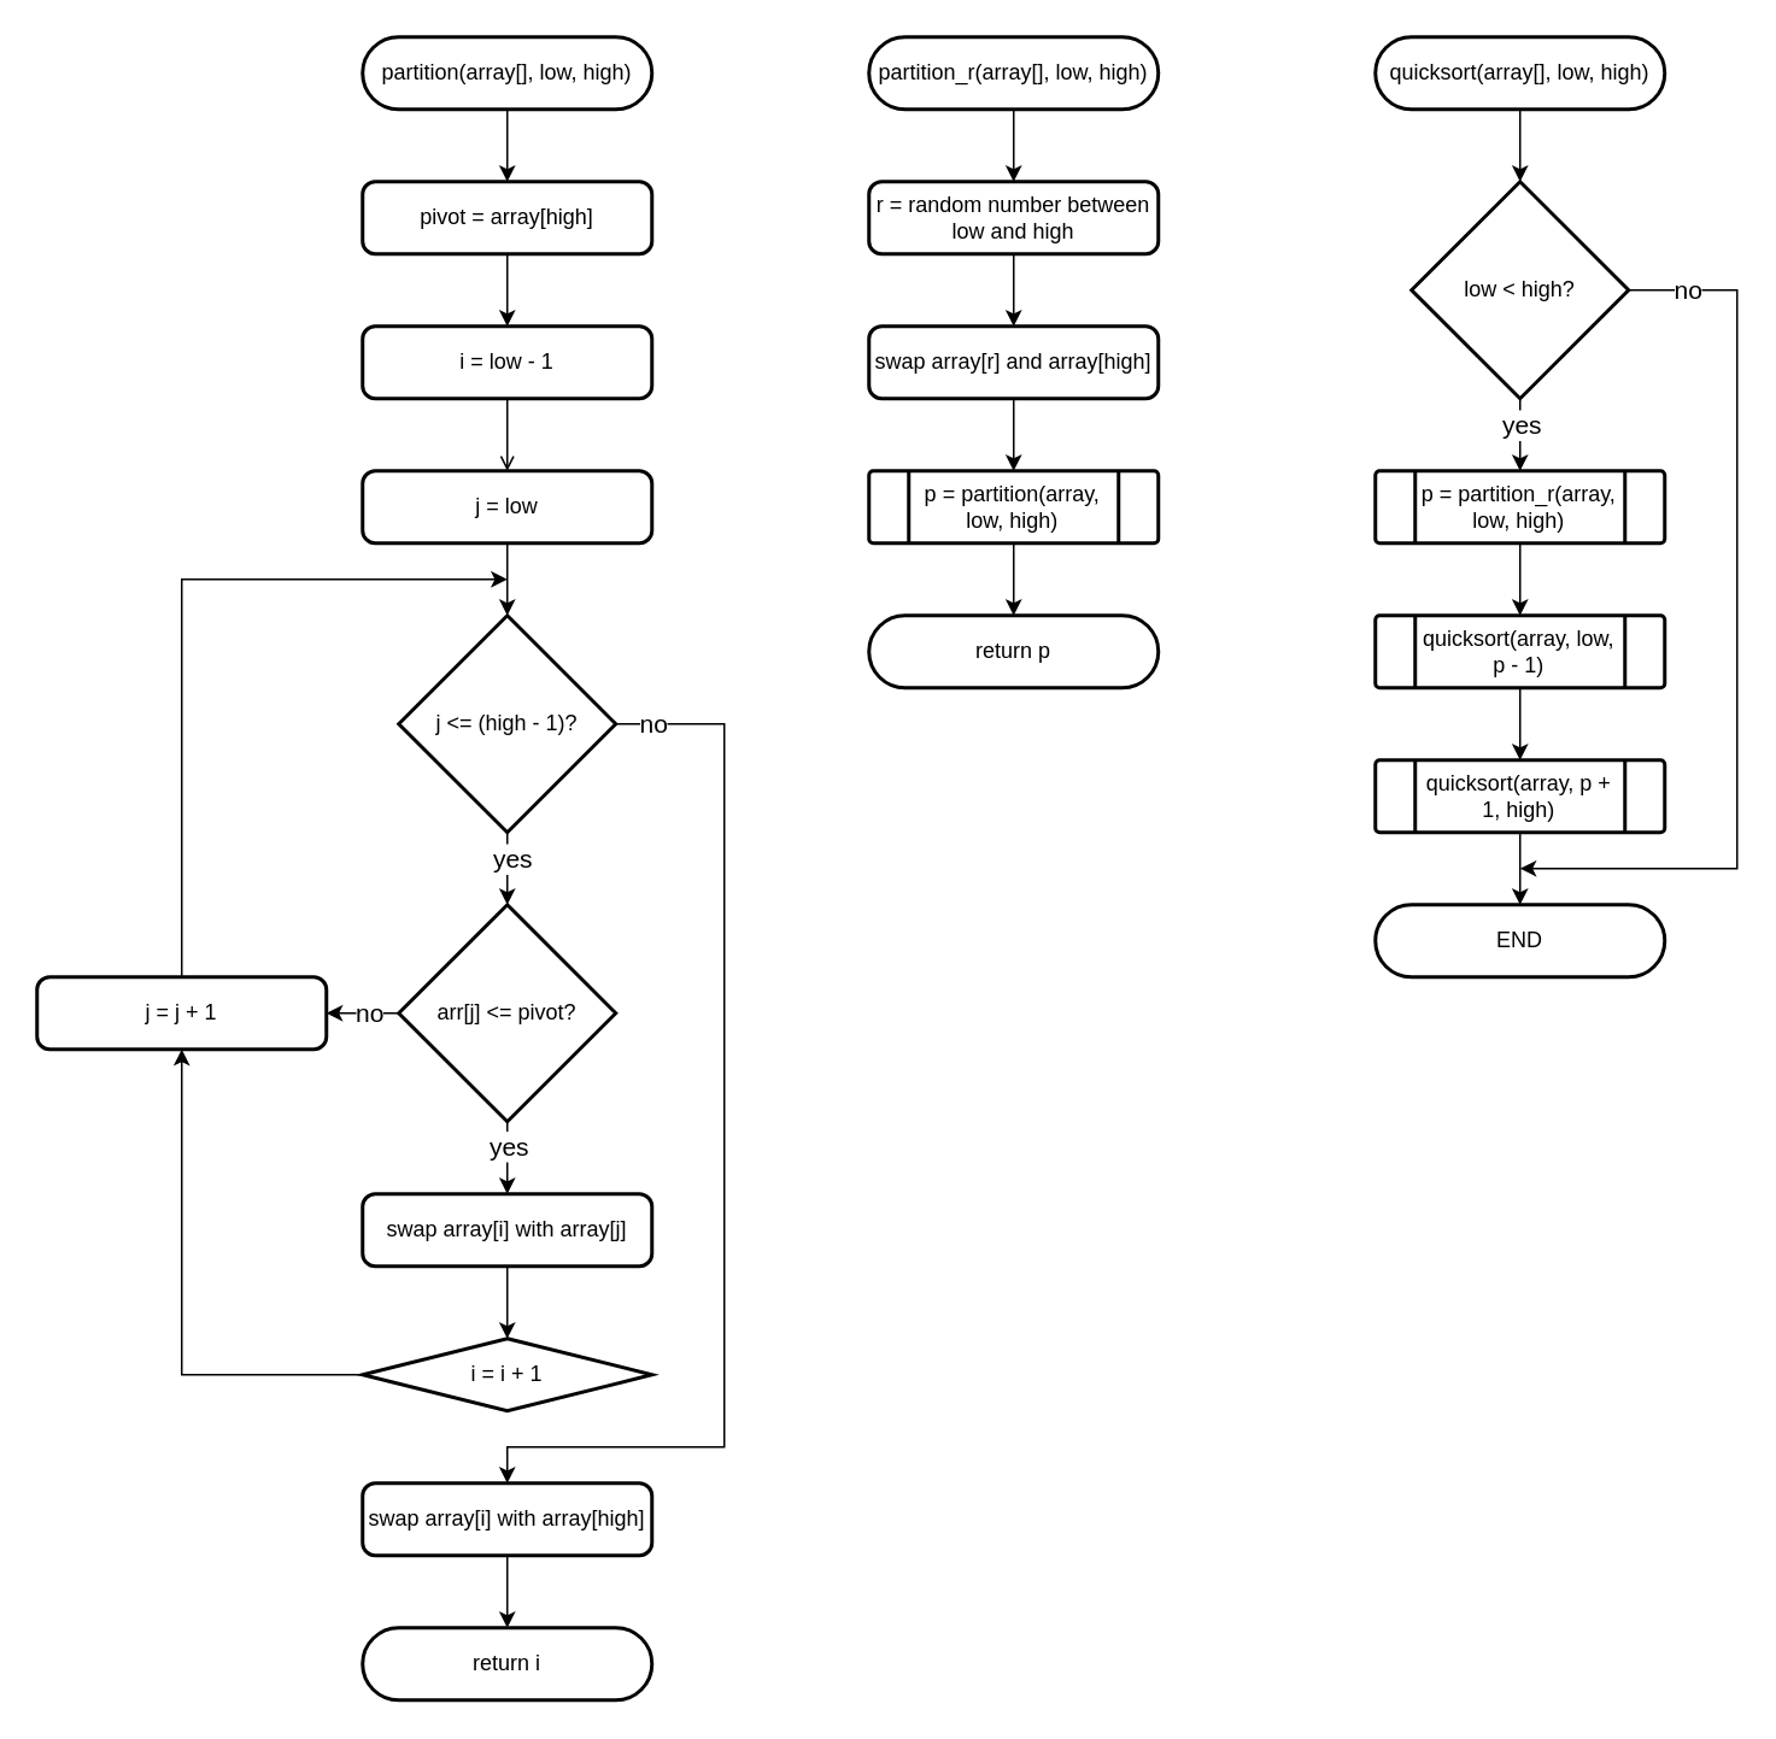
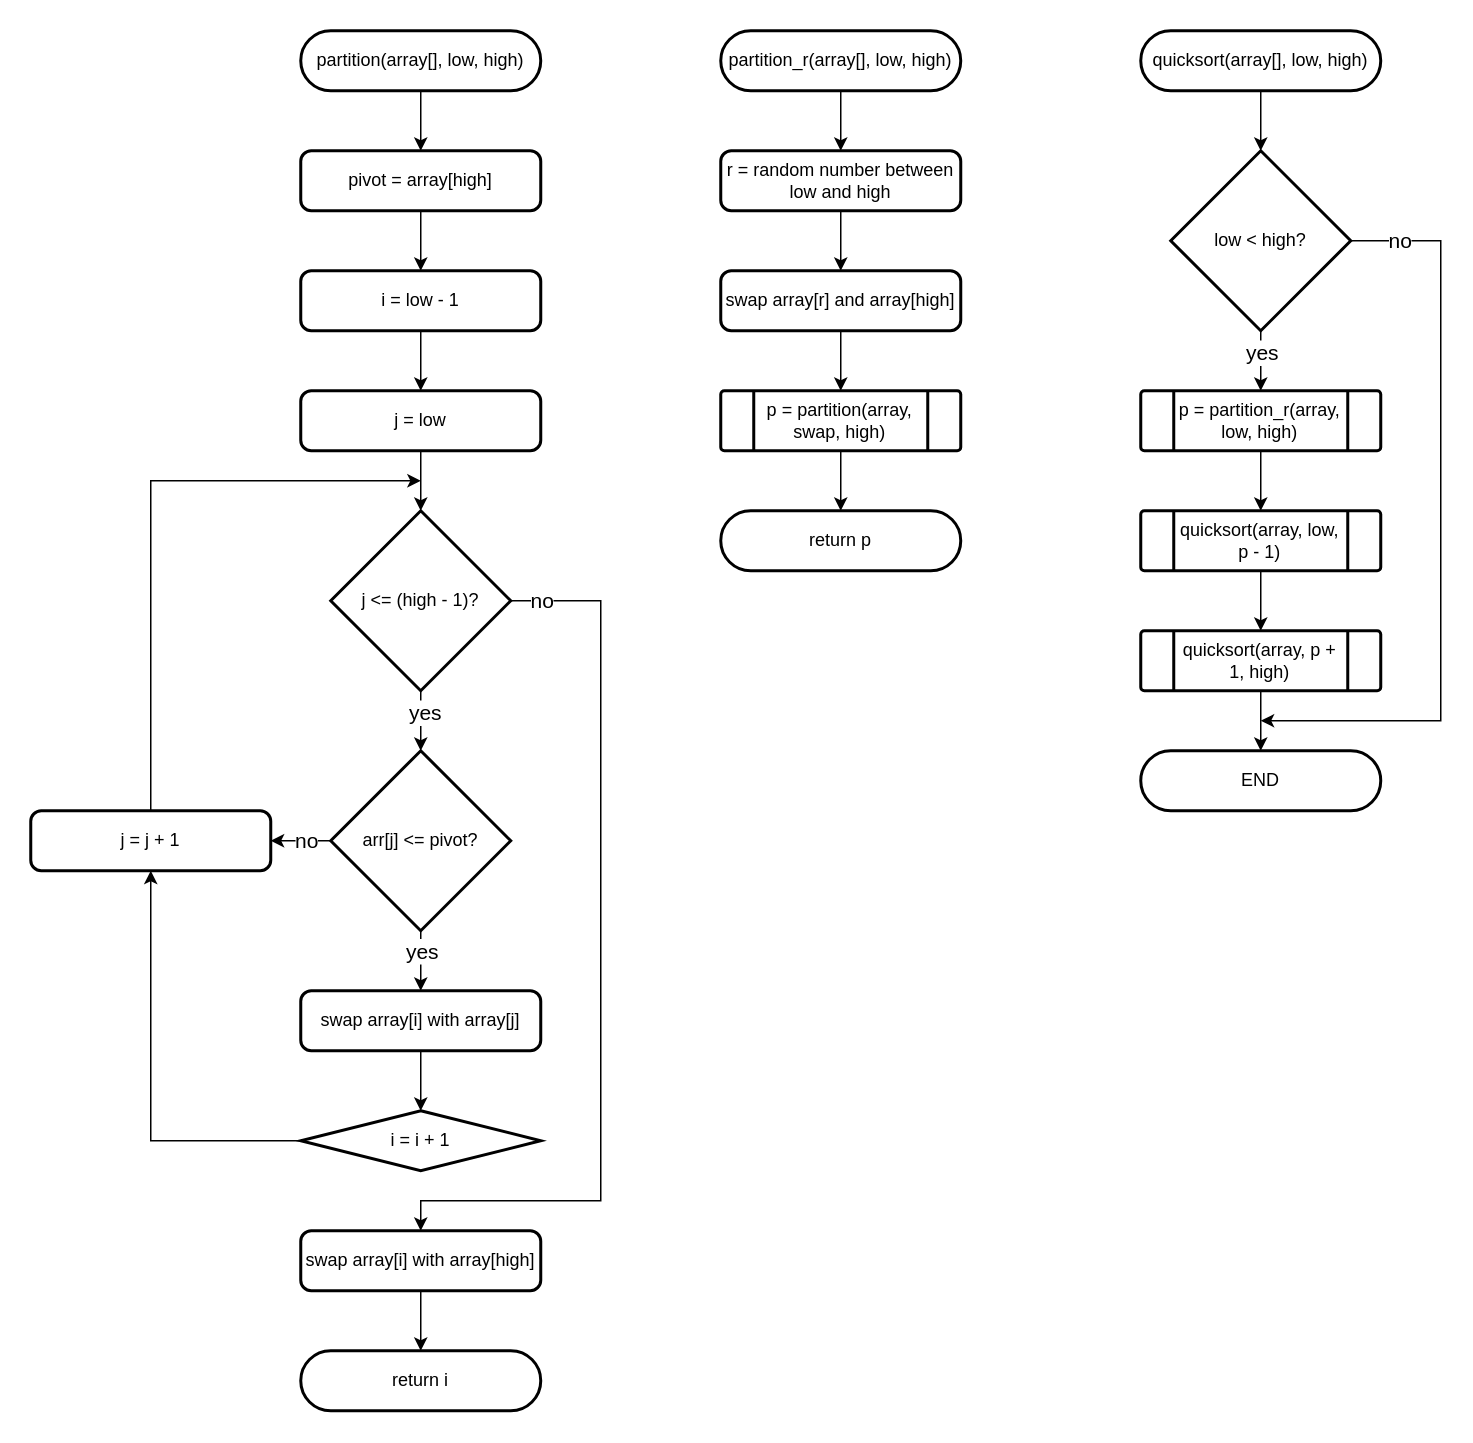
- <mxCell id="4" value="" style="edgeStyle=orthogonalEdgeStyle;rounded=0;orthogonalLoop=1;jettySize=auto;html=1;endArrow=open;" parent="1" source="5" target="7" edge="1"><mxGeometry relative="1" as="geometry" /></mxCell>
+ <mxCell id="4" value="" style="edgeStyle=orthogonalEdgeStyle;rounded=0;orthogonalLoop=1;jettySize=auto;html=1;" parent="1" source="5" target="7" edge="1"><mxGeometry relative="1" as="geometry" /></mxCell>
- <mxCell id="37" value="p = partition(array, low, high)" style="verticalLabelPosition=middle;verticalAlign=middle;html=1;shape=process;whiteSpace=wrap;rounded=1;size=0.14;arcSize=6;labelPosition=center;align=center;strokeWidth=2;" parent="1" vertex="1"><mxGeometry x="480" y="260" width="160" height="40" as="geometry" /></mxCell>
+ <mxCell id="37" value="p = partition(array, swap, high)" style="verticalLabelPosition=middle;verticalAlign=middle;html=1;shape=process;whiteSpace=wrap;rounded=1;size=0.14;arcSize=6;labelPosition=center;align=center;strokeWidth=2;" parent="1" vertex="1"><mxGeometry x="480" y="260" width="160" height="40" as="geometry" /></mxCell>
